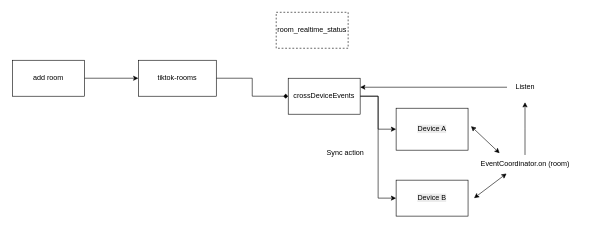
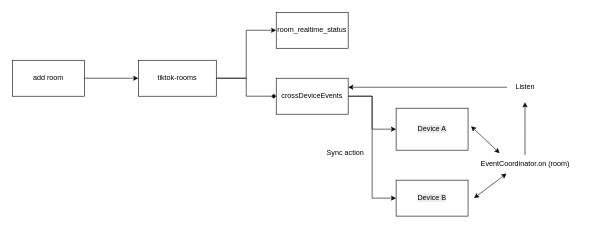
+ <mxCell id="4" style="edgeStyle=orthogonalEdgeStyle;rounded=0;orthogonalLoop=1;jettySize=auto;html=1;entryX=0;entryY=0.5;entryDx=0;entryDy=0;" edge="1" parent="1" source="6" target="7"><mxGeometry relative="1" as="geometry" /></mxCell>
- <mxCell id="7" value="room_realtime_status" style="rounded=0;whiteSpace=wrap;html=1;dashed=1;" vertex="1" parent="1"><mxGeometry x="460" y="20" width="120" height="60" as="geometry" /></mxCell>
+ <mxCell id="7" value="room_realtime_status" style="rounded=0;whiteSpace=wrap;html=1;" vertex="1" parent="1"><mxGeometry x="460" y="20" width="120" height="60" as="geometry" /></mxCell>
- <mxCell id="10" value="crossDeviceEvents" style="rounded=0;whiteSpace=wrap;html=1;" vertex="1" parent="1"><mxGeometry x="480" y="130" width="120" height="60" as="geometry" /></mxCell>
+ <mxCell id="10" value="crossDeviceEvents" style="rounded=0;whiteSpace=wrap;html=1;" vertex="1" parent="1"><mxGeometry x="460" y="130" width="120" height="60" as="geometry" /></mxCell>
